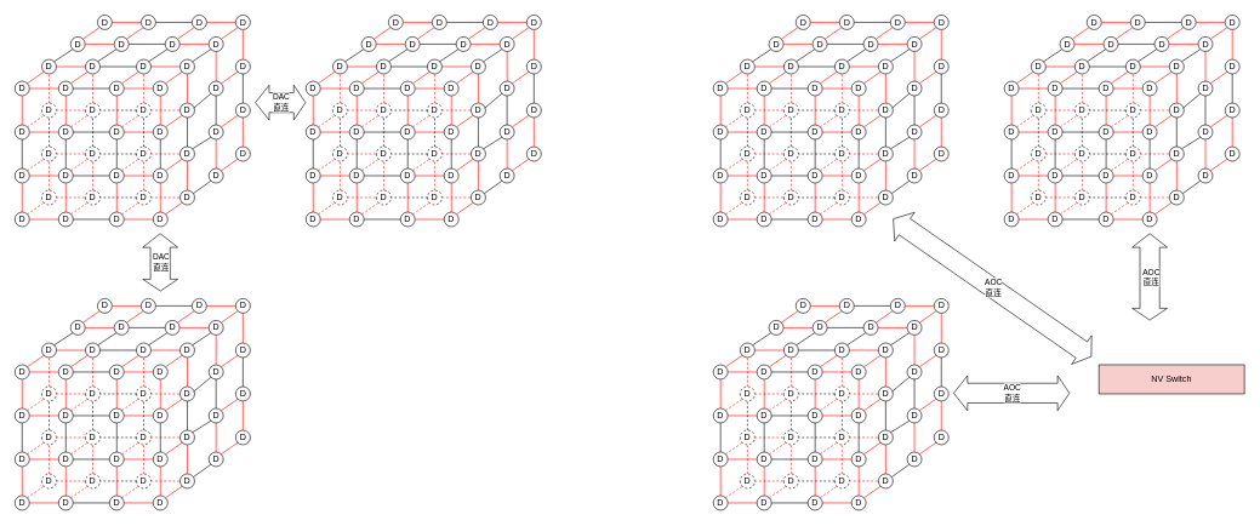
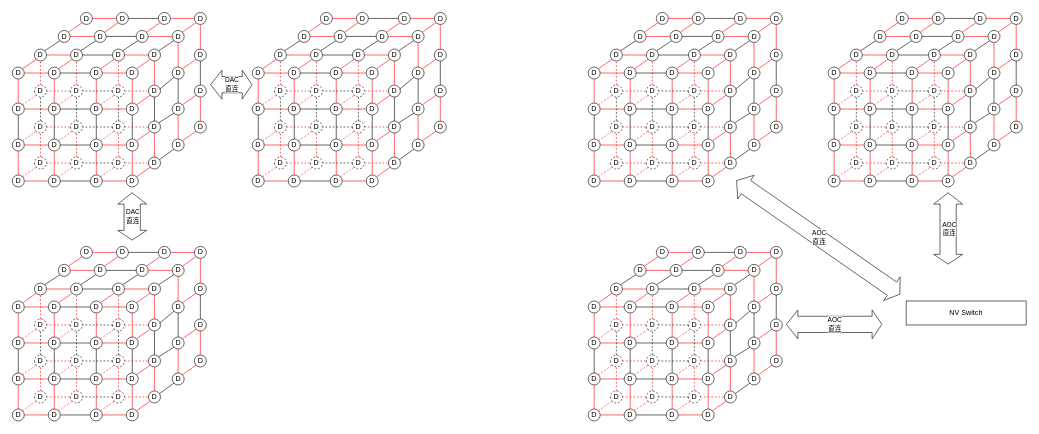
- <mxCell id="824" value="NV Switch" style="rounded=0;whiteSpace=wrap;html=1;fillColor=#f8cecc;" vertex="1" parent="1"><mxGeometry x="1510" y="501" width="200" height="40" as="geometry" /></mxCell>
+ <mxCell id="824" value="NV Switch" style="rounded=0;whiteSpace=wrap;html=1;" vertex="1" parent="1"><mxGeometry x="1510" y="501" width="200" height="40" as="geometry" /></mxCell>
